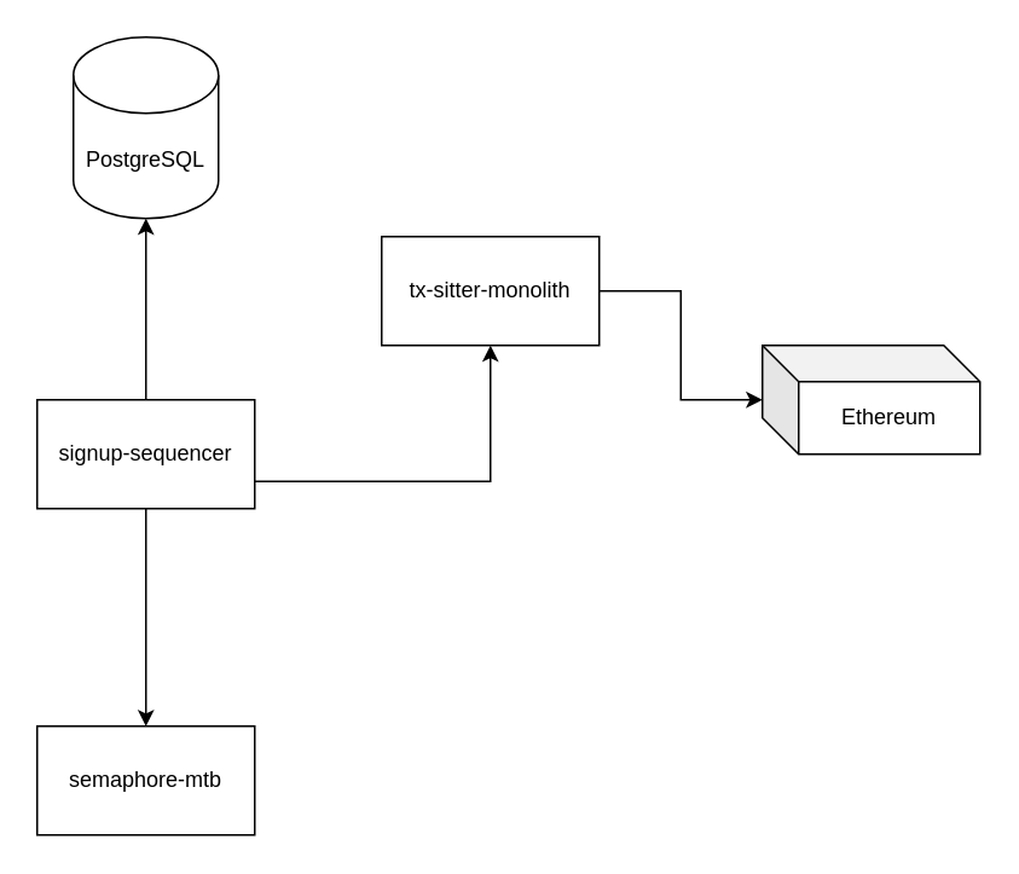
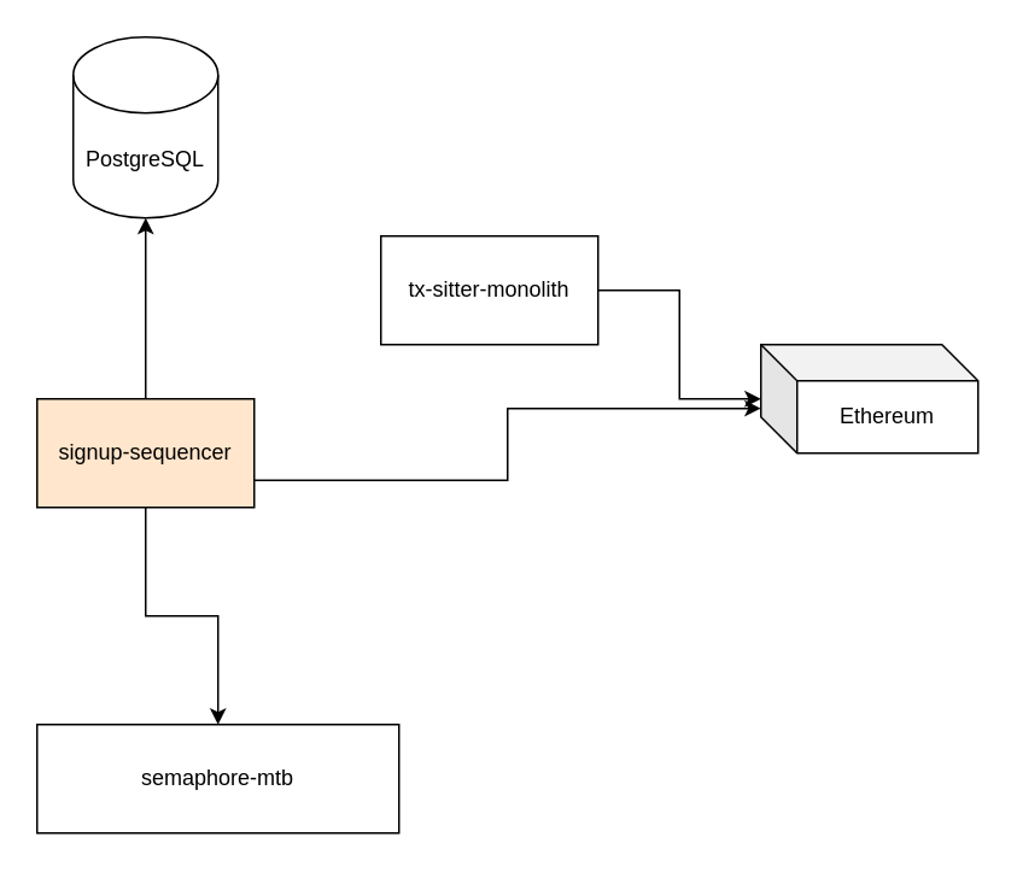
- <mxCell id="9" style="edgeStyle=orthogonalEdgeStyle;rounded=0;orthogonalLoop=1;jettySize=auto;html=1;exitX=1;exitY=0.75;exitDx=0;exitDy=0;" edge="1" parent="1" source="3" target="6"><mxGeometry relative="1" as="geometry" /></mxCell>
+ <mxCell id="9" style="edgeStyle=orthogonalEdgeStyle;rounded=0;orthogonalLoop=1;jettySize=auto;html=1;exitX=1;exitY=0.75;exitDx=0;exitDy=0;entryX=0;entryY=0.588;entryDx=0;entryDy=0;entryPerimeter=0;" edge="1" parent="1" source="3" target="7"><mxGeometry relative="1" as="geometry" /></mxCell>
- <mxCell id="3" value="signup-sequencer" style="rounded=0;whiteSpace=wrap;html=1;" vertex="1" parent="1"><mxGeometry x="20" y="220" width="120" height="60" as="geometry" /></mxCell>
+ <mxCell id="3" value="signup-sequencer" style="rounded=0;whiteSpace=wrap;html=1;fillColor=#ffe6cc;" vertex="1" parent="1"><mxGeometry x="20" y="220" width="120" height="60" as="geometry" /></mxCell>
- <mxCell id="10" value="semaphore-mtb" style="rounded=0;whiteSpace=wrap;html=1;" vertex="1" parent="1"><mxGeometry x="20" y="400" width="120" height="60" as="geometry" /></mxCell>
+ <mxCell id="10" value="semaphore-mtb" style="rounded=0;whiteSpace=wrap;html=1;" vertex="1" parent="1"><mxGeometry x="20" y="400" width="200" height="60" as="geometry" /></mxCell>
